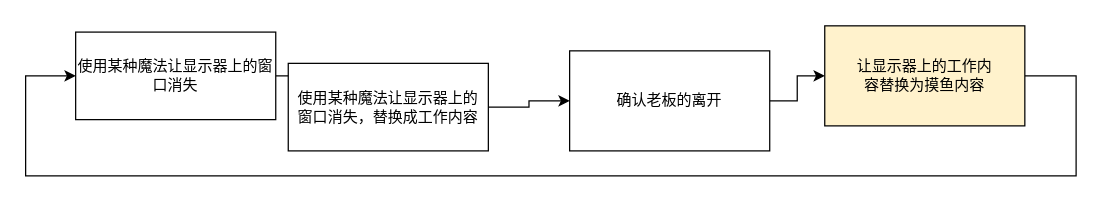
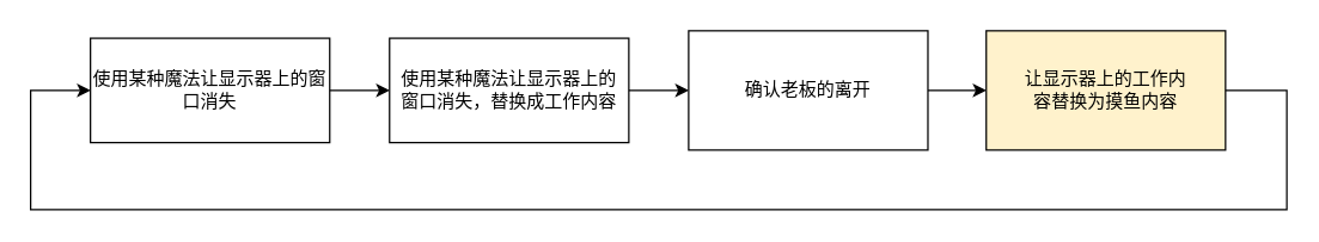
- <mxCell id="7" value="确认老板的离开" style="whiteSpace=wrap;html=1;" vertex="1" parent="1"><mxGeometry x="455" y="40" width="160" height="80" as="geometry" /></mxCell>
+ <mxCell id="7" value="确认老板的离开" style="whiteSpace=wrap;html=1;" vertex="1" parent="1"><mxGeometry x="460" y="20" width="160" height="80" as="geometry" /></mxCell>
- <mxCell id="5" value="使用某种魔法让显示器上的窗口消失，替换成工作内容" style="whiteSpace=wrap;html=1;align=center;spacing=5;" vertex="1" parent="1"><mxGeometry x="230" y="50" width="160" height="70" as="geometry" /></mxCell>
+ <mxCell id="5" value="使用某种魔法让显示器上的窗口消失，替换成工作内容" style="whiteSpace=wrap;html=1;align=center;spacing=5;" vertex="1" parent="1"><mxGeometry x="260" y="25" width="160" height="70" as="geometry" /></mxCell>
